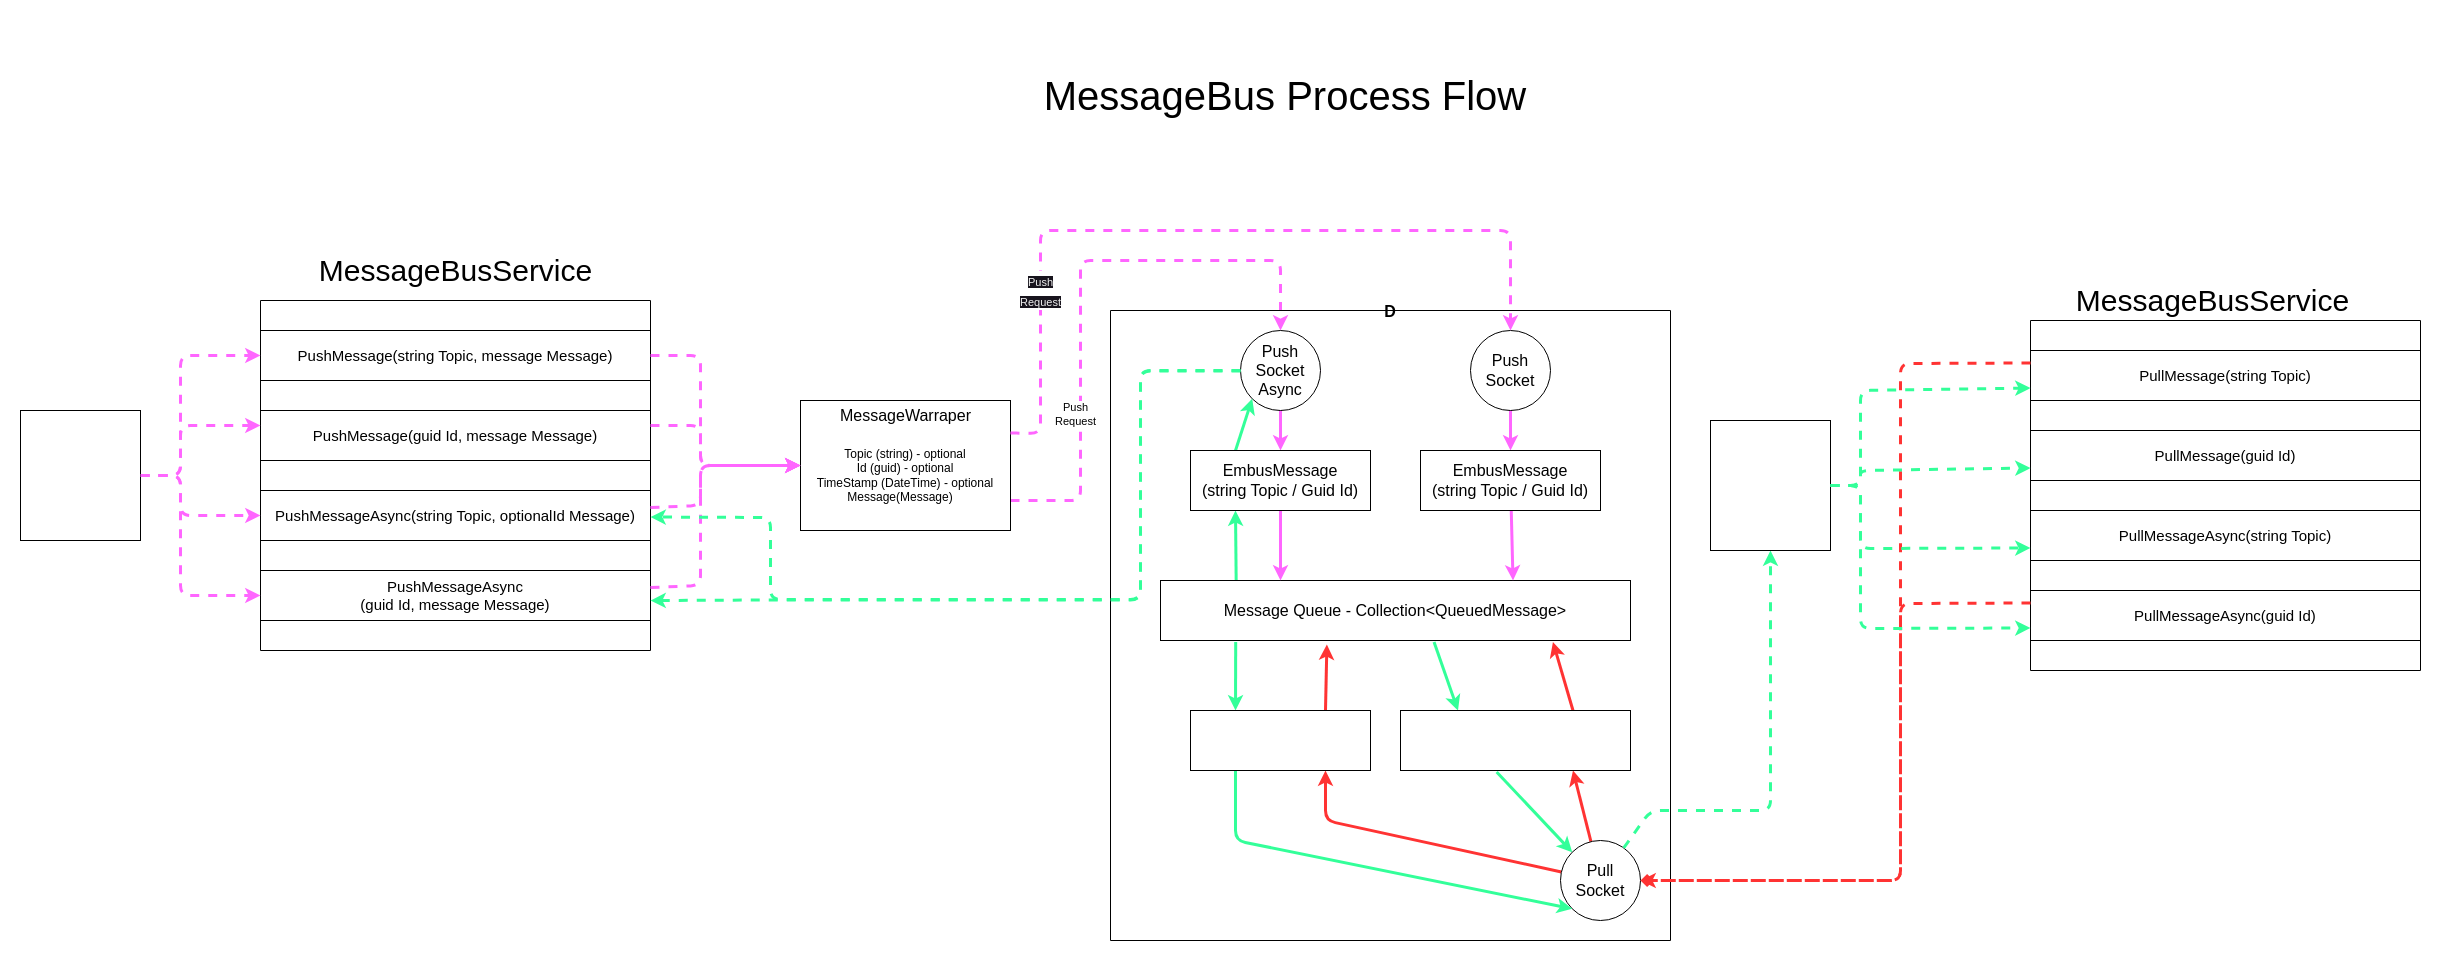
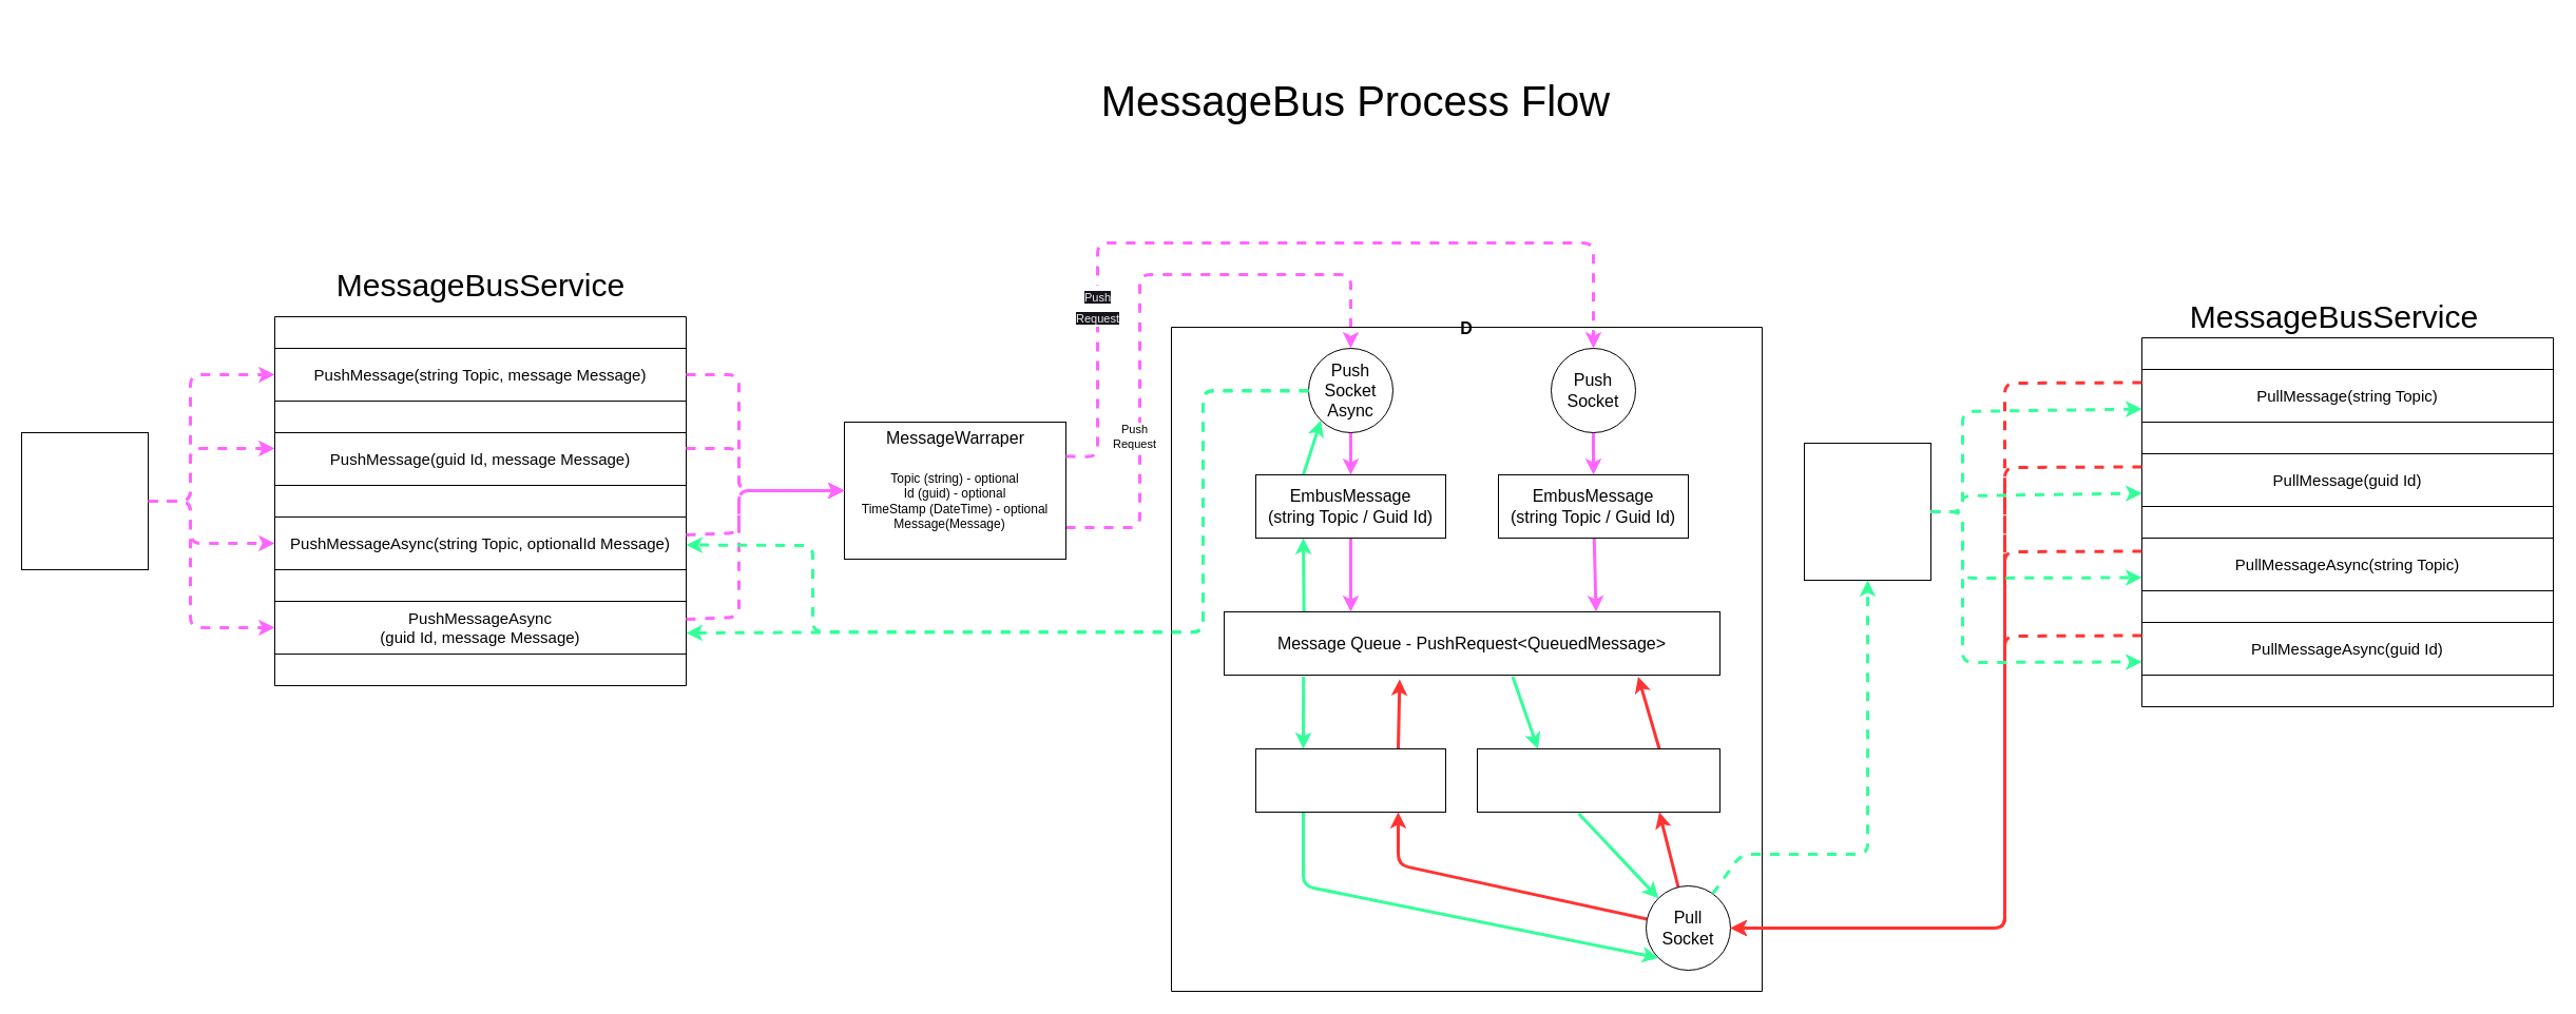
+ <mxCell id="48" style="edgeStyle=none;html=1;entryX=1;entryY=0.5;entryDx=0;entryDy=0;dashed=1;strokeColor=#FF3333;strokeWidth=3;fontSize=40;fontColor=#7F00FF;exitX=0;exitY=0.25;exitDx=0;exitDy=0;" parent="1" source="43" target="14" edge="1"><mxGeometry relative="1" as="geometry"><Array as="points"><mxPoint x="1900" y="443" /><mxPoint x="1900" y="880" /></Array></mxGeometry></mxCell>
- <mxCell id="47" style="edgeStyle=none;html=1;entryX=1;entryY=0.5;entryDx=0;entryDy=0;dashed=1;strokeColor=#FF3333;strokeWidth=3;fontSize=40;fontColor=#7F00FF;exitX=0;exitY=0.25;exitDx=0;exitDy=0;" parent="1" source="42" target="14" edge="1"><mxGeometry relative="1" as="geometry"><Array as="points"><mxPoint x="1900" y="363" /><mxPoint x="1900" y="880" /></Array></mxGeometry></mxCell>
+ <mxCell id="47" style="edgeStyle=none;html=1;entryX=1;entryY=0.5;entryDx=0;entryDy=0;dashed=1;strokeColor=#FF3333;strokeWidth=3;fontSize=40;fontColor=#7F00FF;exitX=0;exitY=0.25;exitDx=0;exitDy=0;endArrow=none;" parent="1" source="42" target="14" edge="1"><mxGeometry relative="1" as="geometry"><Array as="points"><mxPoint x="1900" y="363" /><mxPoint x="1900" y="880" /></Array></mxGeometry></mxCell>
+ <mxCell id="49" style="edgeStyle=none;html=1;entryX=1;entryY=0.5;entryDx=0;entryDy=0;dashed=1;strokeColor=#FF3333;strokeWidth=3;fontSize=40;fontColor=#7F00FF;exitX=0;exitY=0.25;exitDx=0;exitDy=0;" parent="1" source="44" target="14" edge="1"><mxGeometry relative="1" as="geometry"><Array as="points"><mxPoint x="1900" y="523" /><mxPoint x="1900" y="880" /></Array></mxGeometry></mxCell>
- <mxCell id="50" style="edgeStyle=none;html=1;dashed=1;strokeColor=#FF3333;strokeWidth=3;fontSize=40;fontColor=#7F00FF;entryX=1;entryY=0.5;entryDx=0;entryDy=0;exitX=0;exitY=0.25;exitDx=0;exitDy=0;endArrow=diamond;" parent="1" source="45" target="14" edge="1"><mxGeometry relative="1" as="geometry"><mxPoint x="1630" y="630" as="targetPoint" /><Array as="points"><mxPoint x="1900" y="603" /><mxPoint x="1900" y="880" /></Array></mxGeometry></mxCell>
+ <mxCell id="50" style="edgeStyle=none;html=1;dashed=1;strokeColor=#FF3333;strokeWidth=3;fontSize=40;fontColor=#7F00FF;entryX=1;entryY=0.5;entryDx=0;entryDy=0;exitX=0;exitY=0.25;exitDx=0;exitDy=0;" parent="1" source="45" target="14" edge="1"><mxGeometry relative="1" as="geometry"><mxPoint x="1630" y="630" as="targetPoint" /><Array as="points"><mxPoint x="1900" y="603" /><mxPoint x="1900" y="880" /></Array></mxGeometry></mxCell>
- <mxCell id="11" value="Message Queue - Collection&amp;lt;QueuedMessage&amp;gt;" style="rounded=0;whiteSpace=wrap;html=1;fontSize=16;" parent="4" vertex="1"><mxGeometry x="50" y="270" width="470" height="60" as="geometry" /></mxCell>
+ <mxCell id="11" value="Message Queue - PushRequest&amp;lt;QueuedMessage&amp;gt;" style="rounded=0;whiteSpace=wrap;html=1;fontSize=16;" parent="4" vertex="1"><mxGeometry x="50" y="270" width="470" height="60" as="geometry" /></mxCell>
